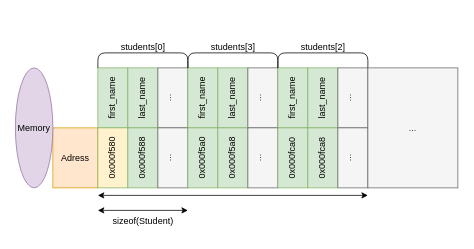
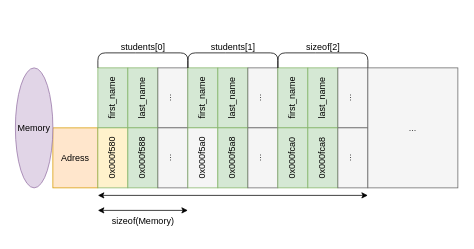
- <mxCell id="26" value="&lt;div&gt;students[3]&lt;/div&gt;&lt;div&gt;&lt;br&gt;&lt;/div&gt;" style="text;html=1;align=center;verticalAlign=middle;resizable=0;points=[];autosize=1;strokeColor=none;fillColor=none;" vertex="1" parent="1"><mxGeometry x="270" y="50" width="80" height="40" as="geometry" /></mxCell>
+ <mxCell id="26" value="&lt;div&gt;students[1]&lt;/div&gt;&lt;div&gt;&lt;br&gt;&lt;/div&gt;" style="text;html=1;align=center;verticalAlign=middle;resizable=0;points=[];autosize=1;strokeColor=none;fillColor=none;" vertex="1" parent="1"><mxGeometry x="270" y="50" width="80" height="40" as="geometry" /></mxCell>
- <mxCell id="27" value="&lt;div&gt;students[2]&lt;/div&gt;&lt;div&gt;&lt;br&gt;&lt;/div&gt;" style="text;html=1;align=center;verticalAlign=middle;resizable=0;points=[];autosize=1;strokeColor=none;fillColor=none;" vertex="1" parent="1"><mxGeometry x="390" y="50" width="80" height="40" as="geometry" /></mxCell>
+ <mxCell id="27" value="&lt;div&gt;sizeof[2]&lt;/div&gt;&lt;div&gt;&lt;br&gt;&lt;/div&gt;" style="text;html=1;align=center;verticalAlign=middle;resizable=0;points=[];autosize=1;strokeColor=none;fillColor=none;" vertex="1" parent="1"><mxGeometry x="390" y="50" width="80" height="40" as="geometry" /></mxCell>
- <mxCell id="16" value="0x000f5a0" style="rounded=0;whiteSpace=wrap;html=1;textDirection=vertical-lr;fillColor=#d5e8d4;strokeColor=#82b366;rotation=-180;" vertex="1" parent="1"><mxGeometry x="250" y="170" width="40" height="80" as="geometry" /></mxCell>
+ <mxCell id="16" value="0x000f5a0" style="rounded=0;whiteSpace=wrap;html=1;textDirection=vertical-lr;fillColor=#f5f5f5;strokeColor=#82b366;rotation=-180;" vertex="1" parent="1"><mxGeometry x="250" y="170" width="40" height="80" as="geometry" /></mxCell>
- <mxCell id="31" value="sizeof(Student)" style="text;html=1;align=center;verticalAlign=middle;resizable=0;points=[];autosize=1;strokeColor=none;fillColor=none;" vertex="1" parent="1"><mxGeometry x="140" y="280" width="100" height="30" as="geometry" /></mxCell>
+ <mxCell id="31" value="sizeof(Memory)" style="text;html=1;align=center;verticalAlign=middle;resizable=0;points=[];autosize=1;strokeColor=none;fillColor=none;" vertex="1" parent="1"><mxGeometry x="140" y="280" width="100" height="30" as="geometry" /></mxCell>
